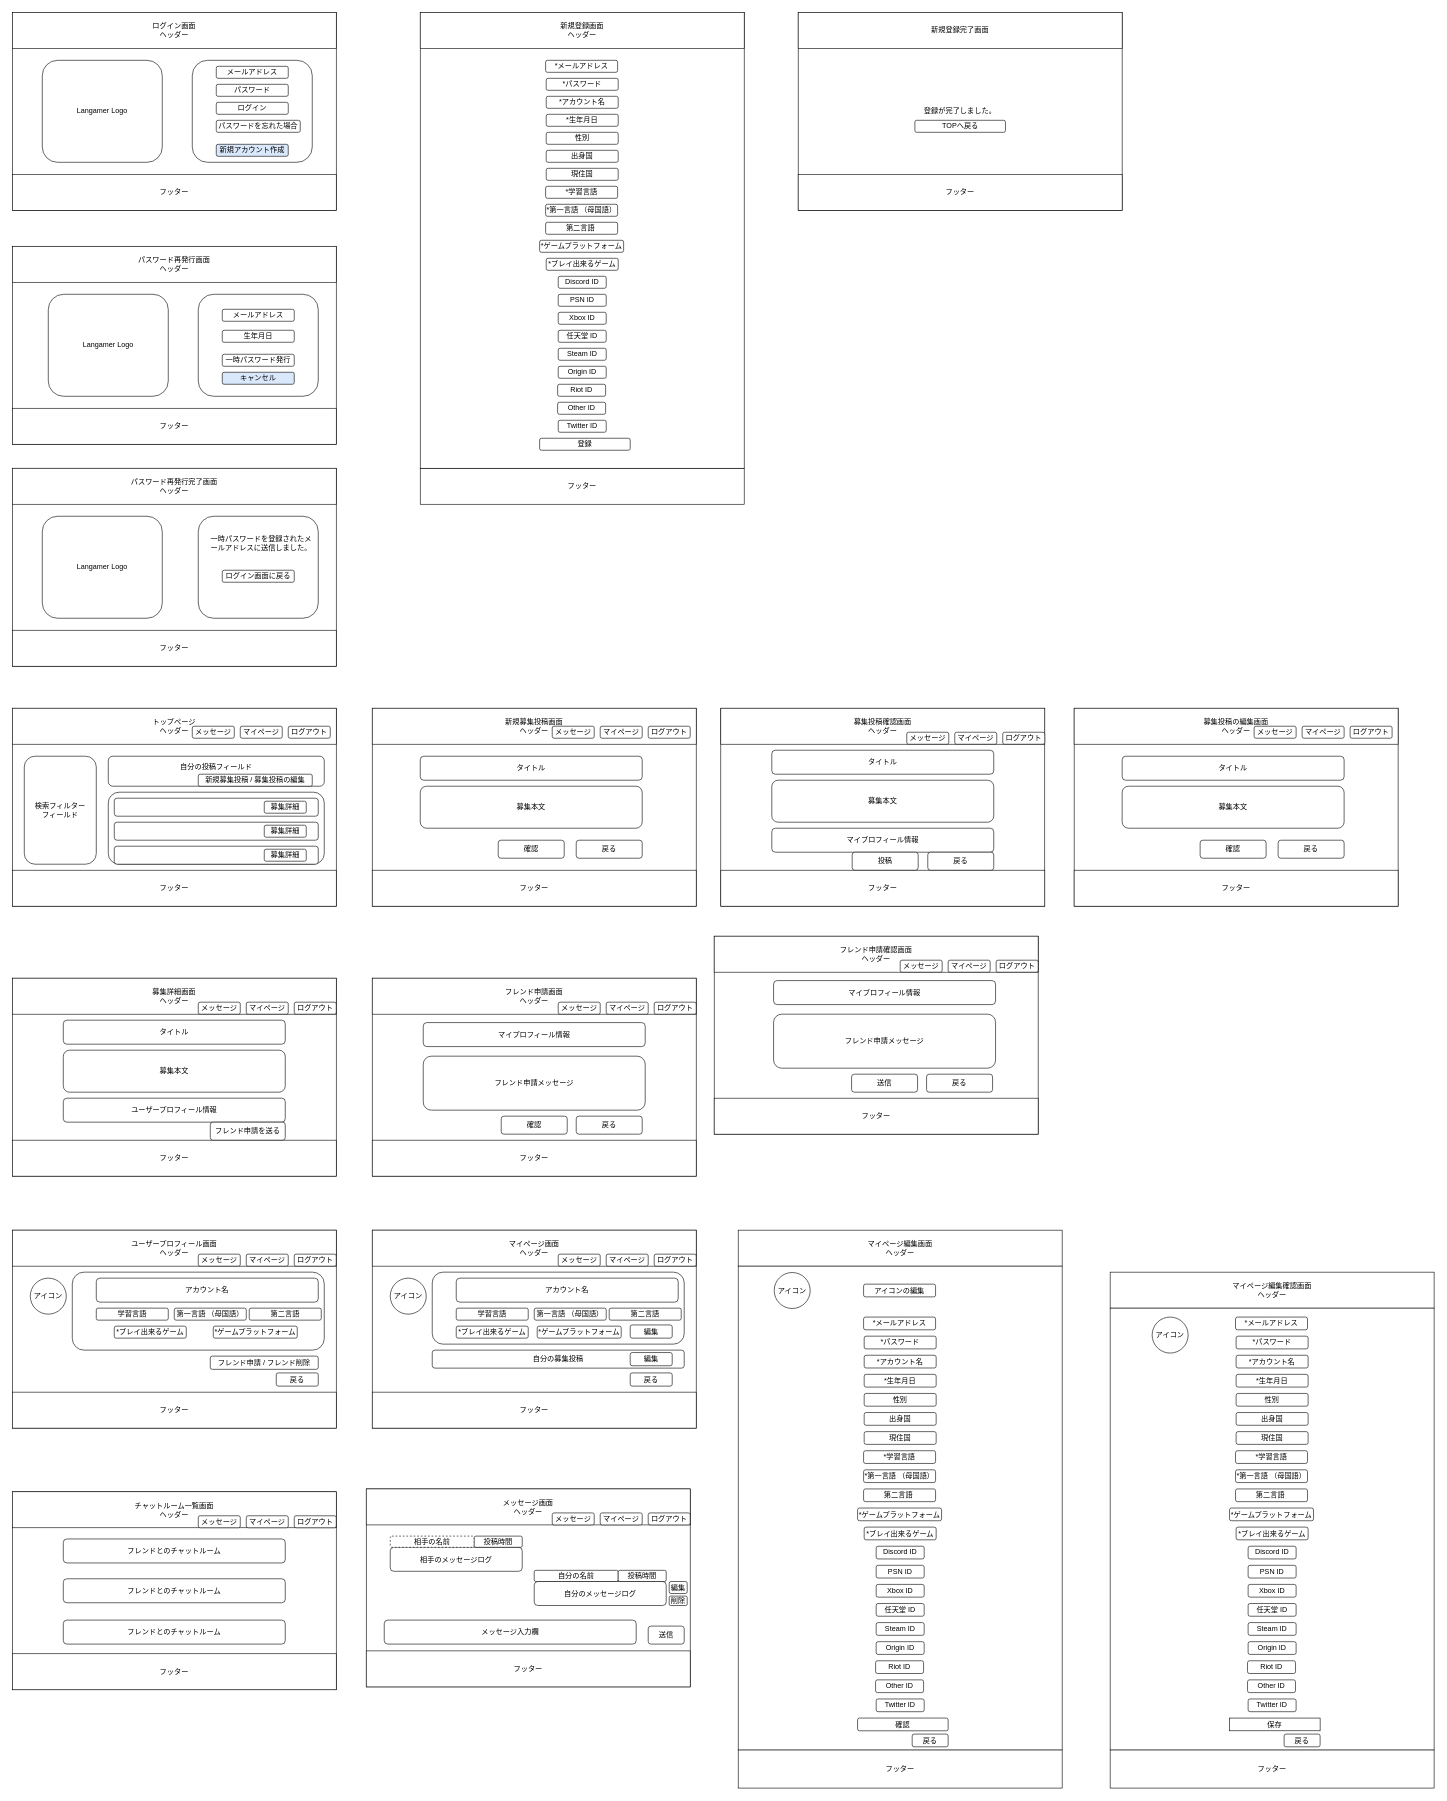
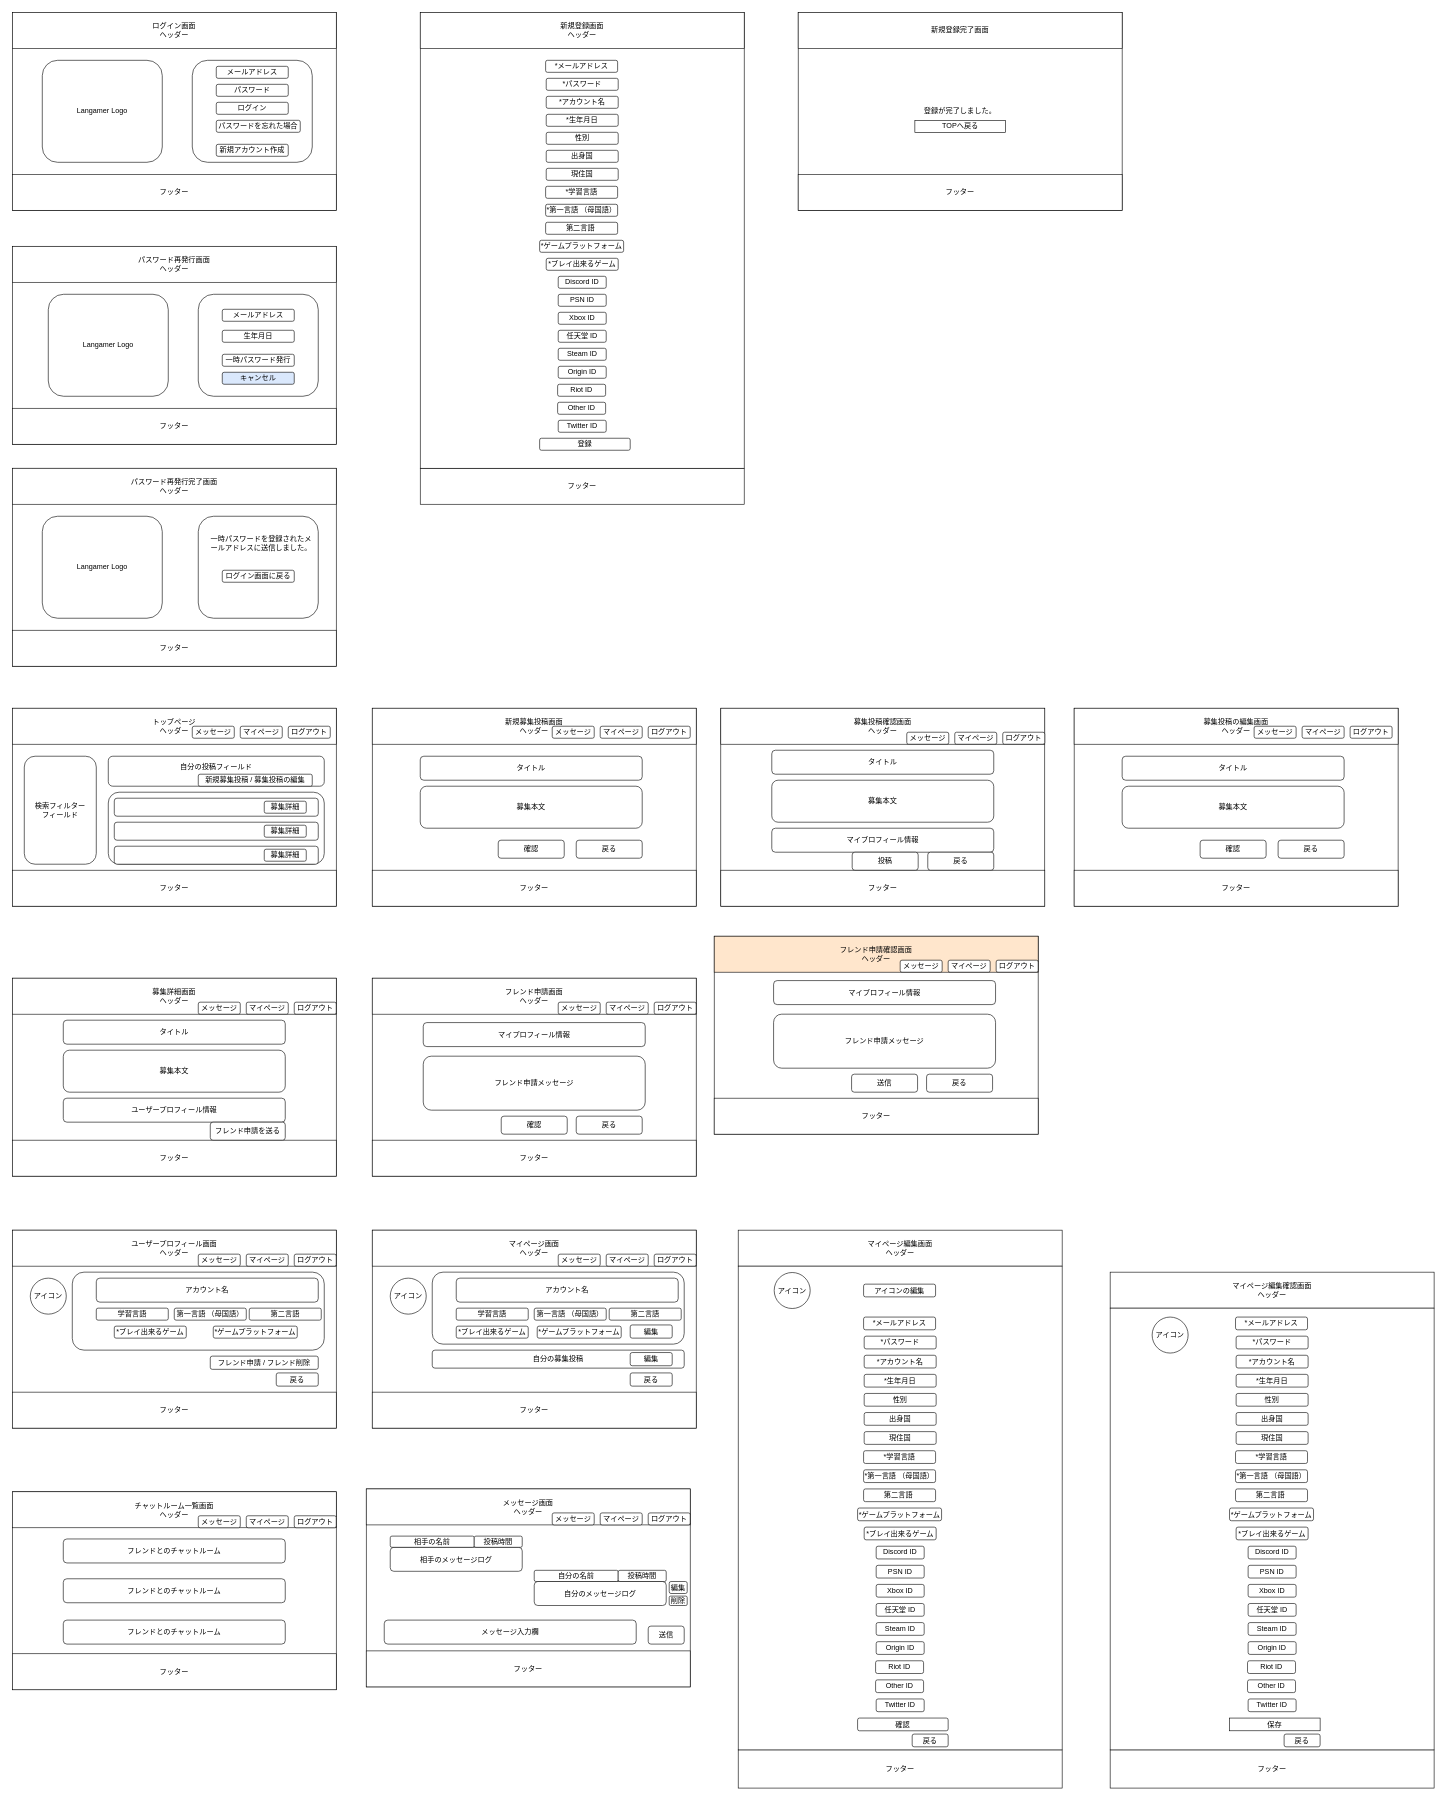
- <mxCell id="29" value="TOPへ戻る" style="rounded=1;whiteSpace=wrap;html=1;" parent="25" vertex="1"><mxGeometry x="194.5" y="180" width="151" height="20" as="geometry" /></mxCell>
+ <mxCell id="29" value="TOPへ戻る" style="whiteSpace=wrap;html=1;rounded=0;" parent="25" vertex="1"><mxGeometry x="194.5" y="180" width="151" height="20" as="geometry" /></mxCell>
- <mxCell id="13" value="新規アカウント作成" style="rounded=1;whiteSpace=wrap;html=1;fillColor=#dae8fc;" parent="7" vertex="1"><mxGeometry x="40" y="140" width="120" height="20" as="geometry" /></mxCell>
+ <mxCell id="13" value="新規アカウント作成" style="rounded=1;whiteSpace=wrap;html=1;" parent="7" vertex="1"><mxGeometry x="40" y="140" width="120" height="20" as="geometry" /></mxCell>
- <mxCell id="176" value="フレンド申請確認画面&lt;br&gt;ヘッダー" style="rounded=0;whiteSpace=wrap;html=1;" vertex="1" parent="1"><mxGeometry x="1190" y="1560" width="540" height="60" as="geometry" /></mxCell>
+ <mxCell id="176" value="フレンド申請確認画面&lt;br&gt;ヘッダー" style="rounded=0;whiteSpace=wrap;html=1;fillColor=#ffe6cc;" vertex="1" parent="1"><mxGeometry x="1190" y="1560" width="540" height="60" as="geometry" /></mxCell>
- <mxCell id="257" value="相手の名前" style="rounded=1;whiteSpace=wrap;html=1;dashed=1;" vertex="1" parent="249"><mxGeometry x="40" y="78.66" width="140" height="18.66" as="geometry" /></mxCell>
+ <mxCell id="257" value="相手の名前" style="rounded=1;whiteSpace=wrap;html=1;" vertex="1" parent="249"><mxGeometry x="40" y="78.66" width="140" height="18.66" as="geometry" /></mxCell>
